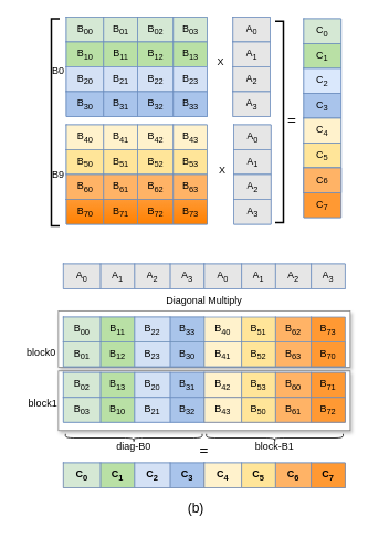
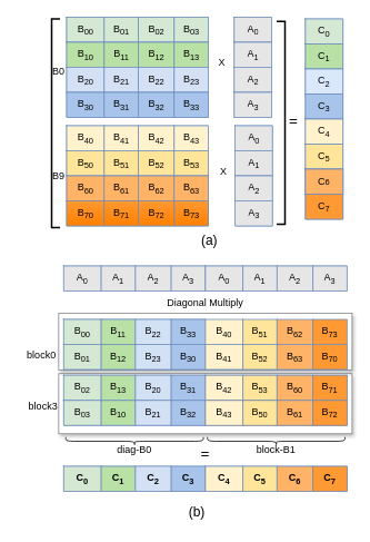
+ <mxCell id="52" value="&lt;font style=&quot;font-size: 16px;&quot;&gt;(a)&lt;/font&gt;" style="text;html=1;align=center;verticalAlign=middle;whiteSpace=wrap;rounded=0;" vertex="1" parent="1"><mxGeometry x="220.5" y="272" width="60" height="30" as="geometry" /></mxCell>
- <mxCell id="190" value="block1" style="text;html=1;align=center;verticalAlign=middle;whiteSpace=wrap;rounded=0;" vertex="1" parent="1"><mxGeometry x="23.5" y="472" width="54.5" height="30" as="geometry" /></mxCell>
+ <mxCell id="190" value="block3" style="text;html=1;align=center;verticalAlign=middle;whiteSpace=wrap;rounded=0;" vertex="1" parent="1"><mxGeometry x="23.5" y="472" width="54.5" height="30" as="geometry" /></mxCell>
